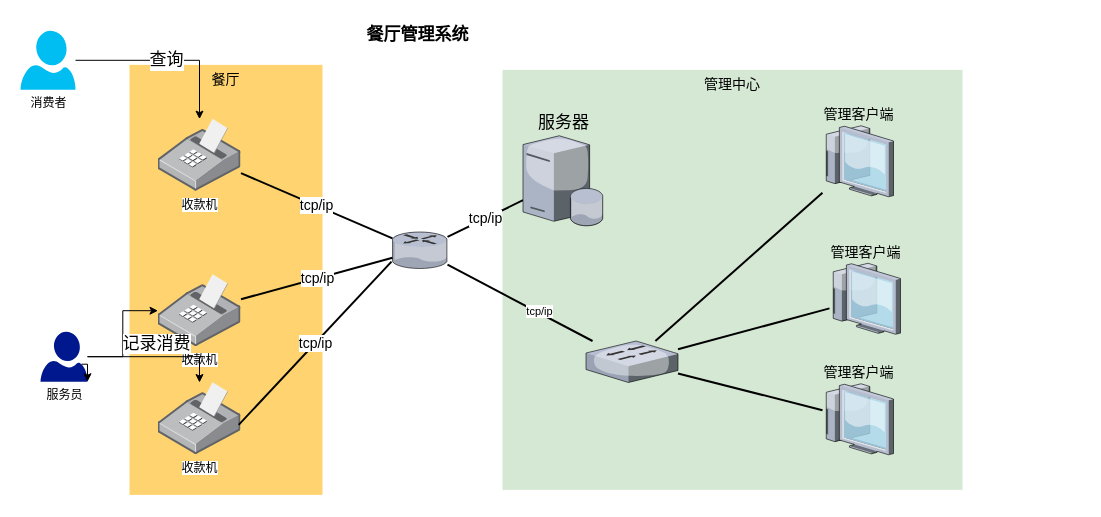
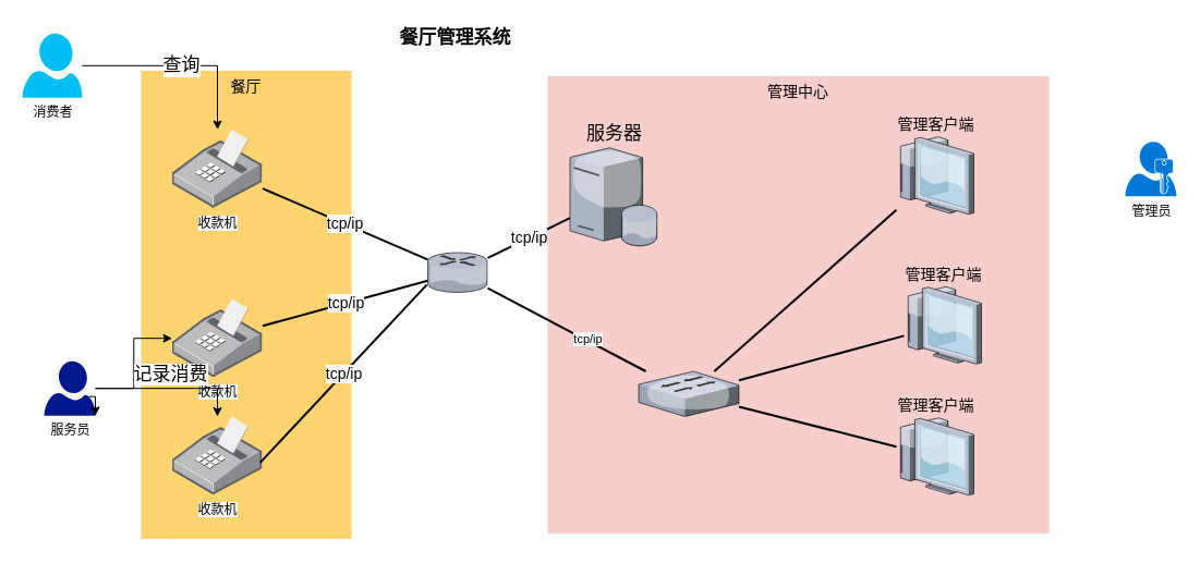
+ <mxCell id="21" value="管理员" style="aspect=fixed;pointerEvents=1;shadow=0;dashed=0;html=1;strokeColor=none;labelPosition=center;verticalLabelPosition=bottom;verticalAlign=top;align=center;shape=mxgraph.mscae.enterprise.user_permissions;fillColor=#0078D7;" vertex="1" parent="1"><mxGeometry x="1032" y="129.76" width="47" height="50" as="geometry" /></mxCell>
- <mxCell id="2" value="管理中心" style="whiteSpace=wrap;html=1;fillColor=#d5e8d4;fontSize=14;strokeColor=none;verticalAlign=top;" parent="1" vertex="1"><mxGeometry x="502" y="69.37" width="460" height="420" as="geometry" /></mxCell>
+ <mxCell id="2" value="管理中心" style="whiteSpace=wrap;html=1;fillColor=#f8cecc;fontSize=14;strokeColor=none;verticalAlign=top;" parent="1" vertex="1"><mxGeometry x="502" y="69.37" width="460" height="420" as="geometry" /></mxCell>
